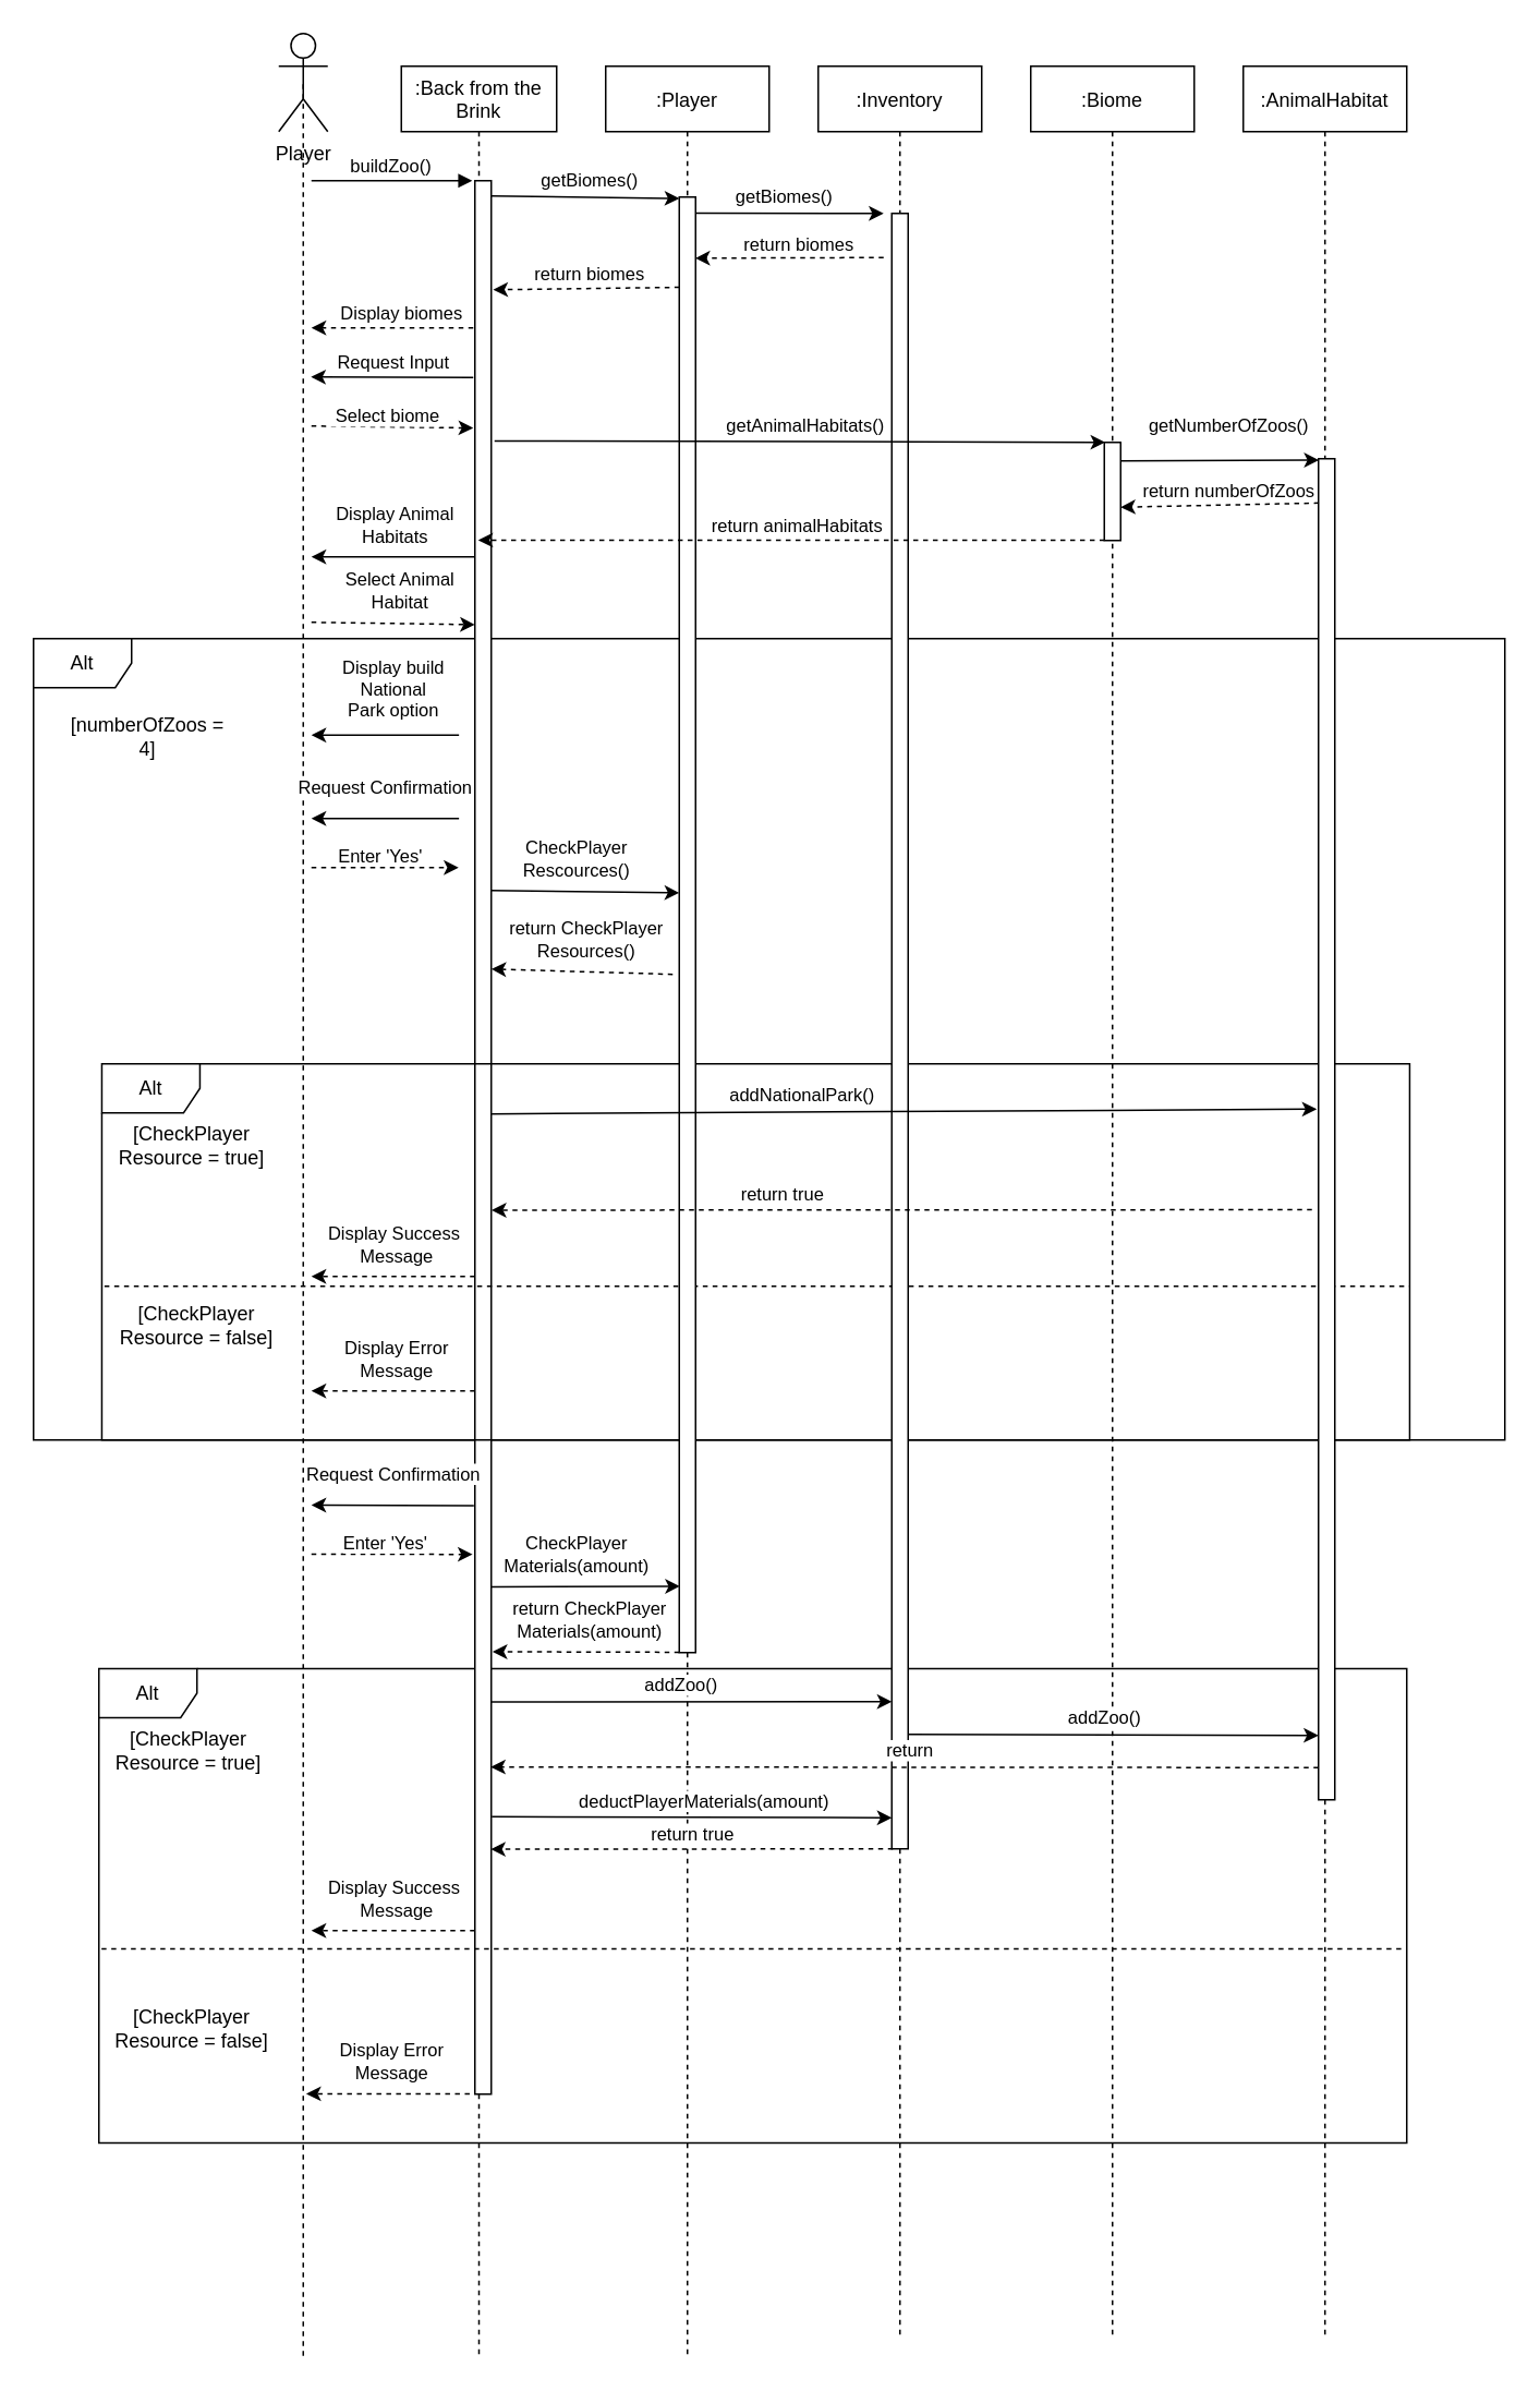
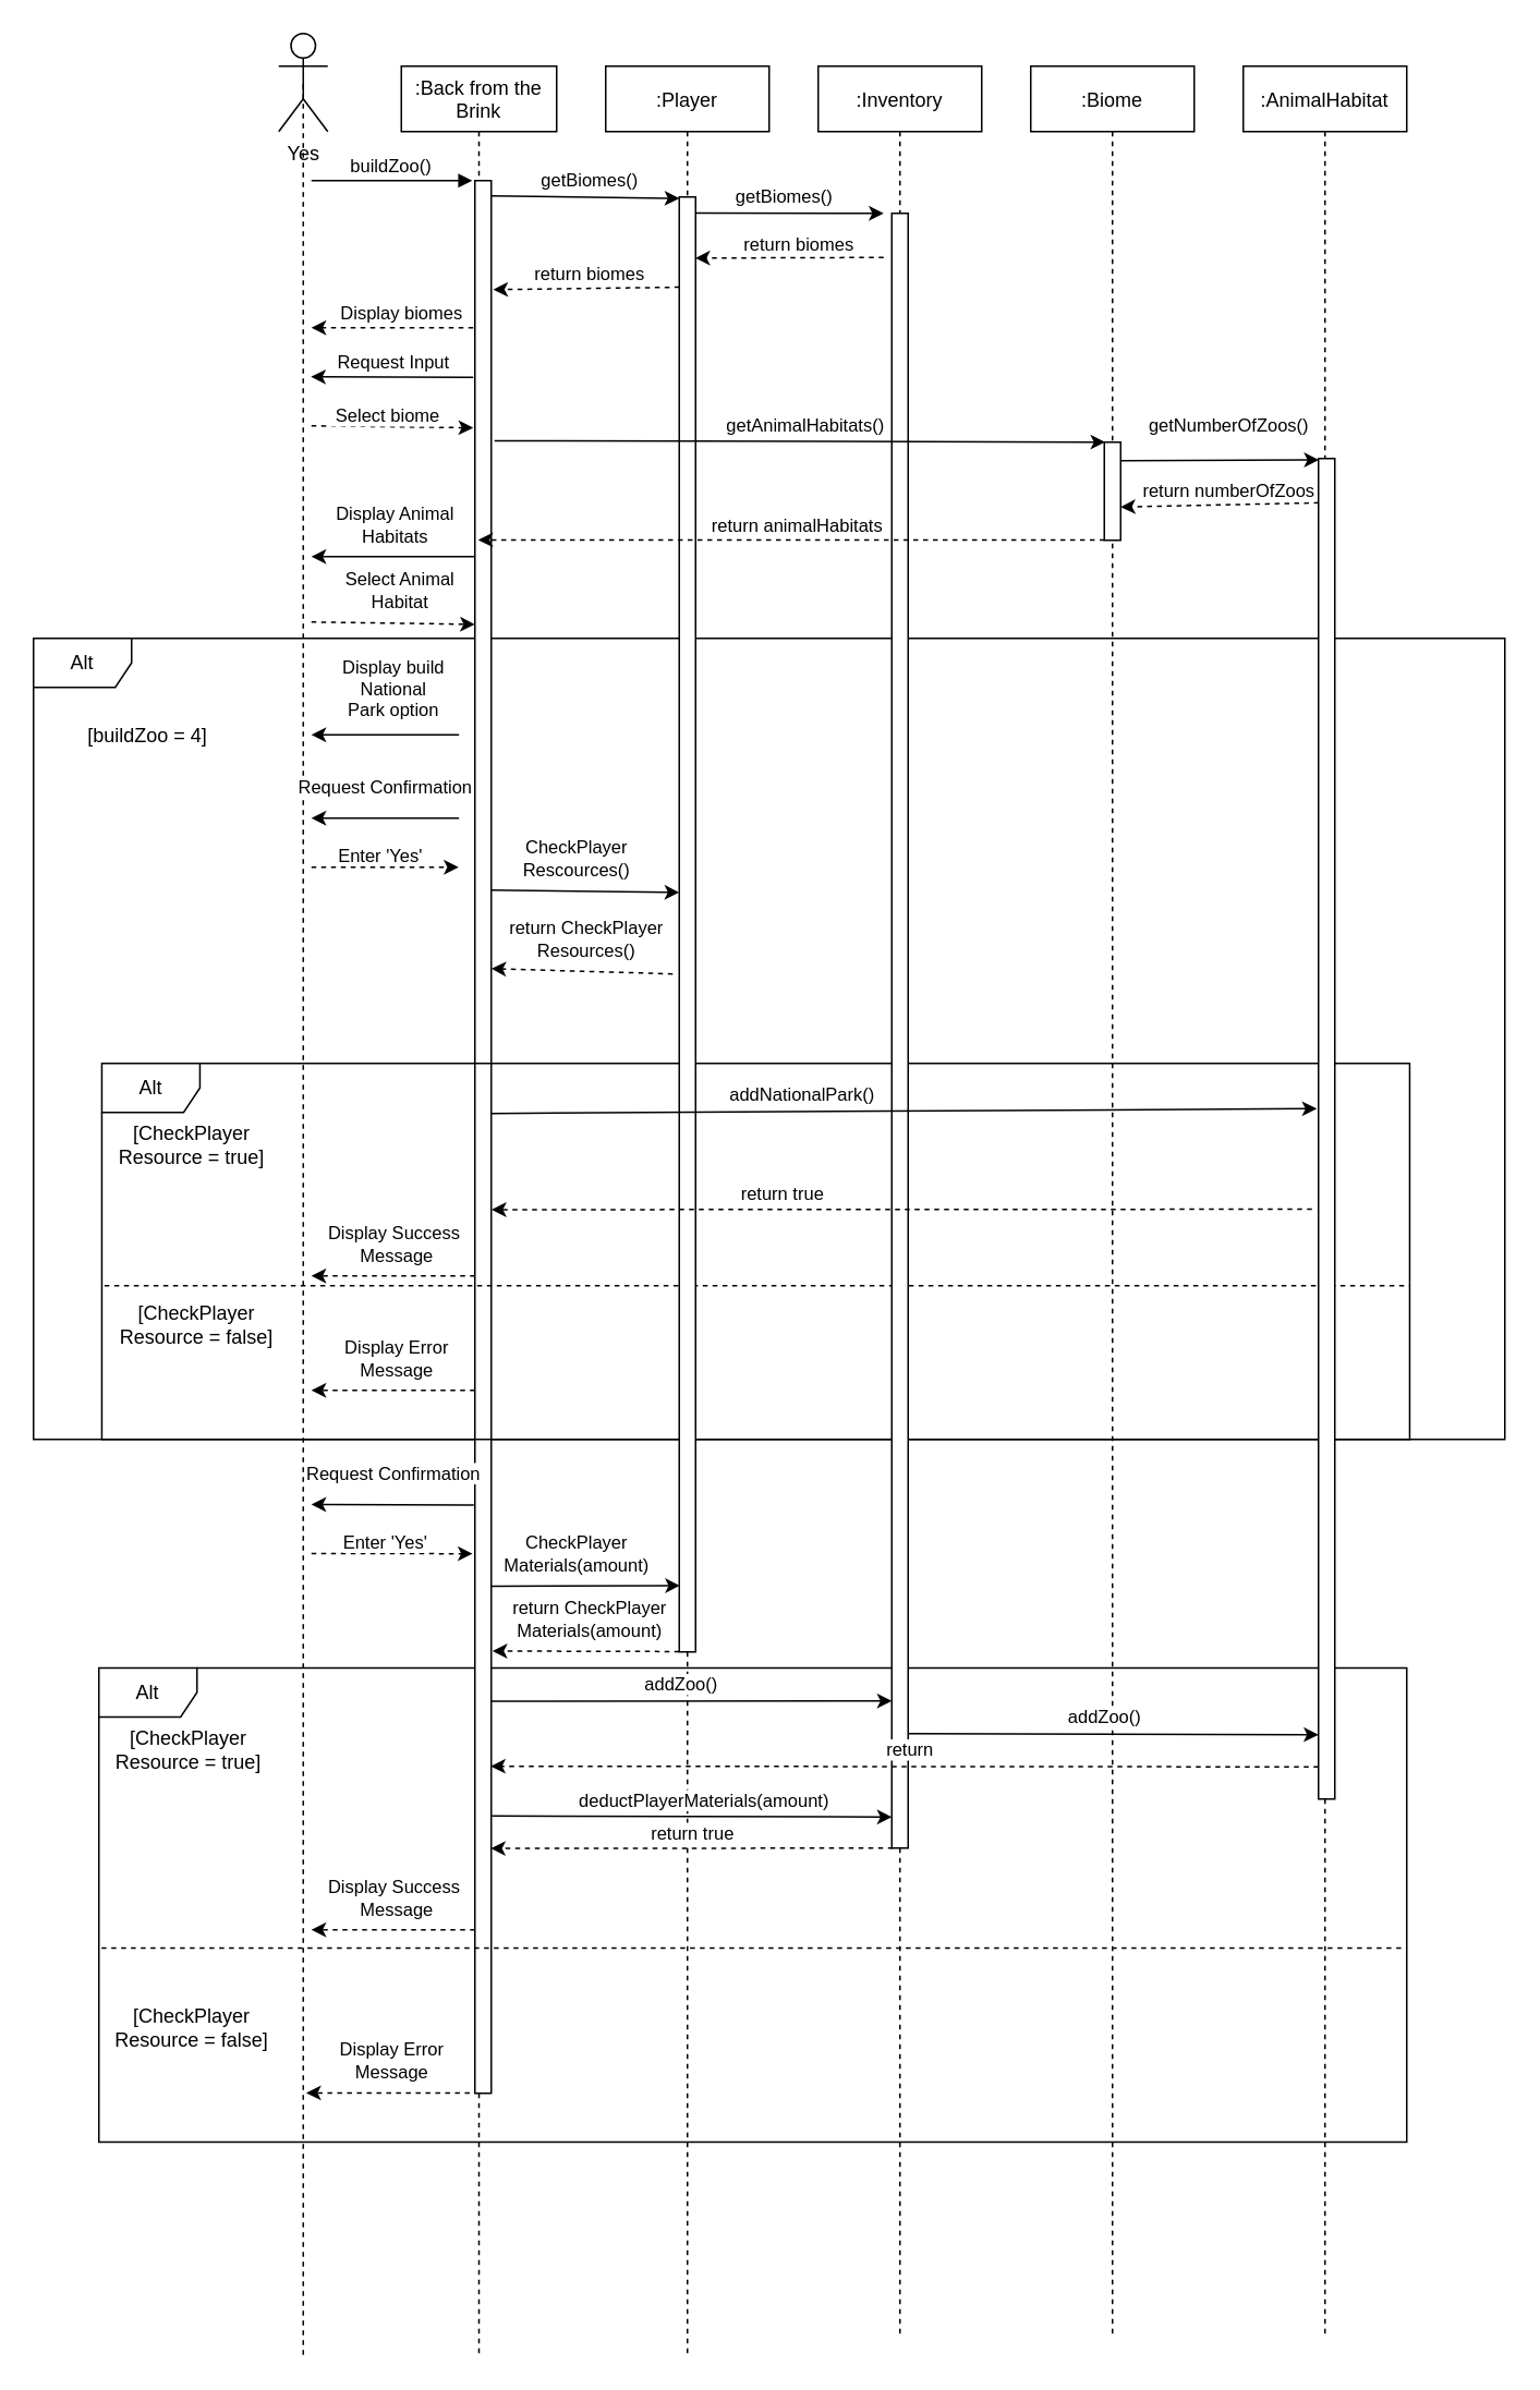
- <mxCell id="4" value="Player" style="shape=umlActor;verticalLabelPosition=bottom;verticalAlign=top;html=1;outlineConnect=0;" parent="1" vertex="1"><mxGeometry x="170" y="20" width="30" height="60" as="geometry" /></mxCell>
+ <mxCell id="4" value="Yes" style="shape=umlActor;verticalLabelPosition=bottom;verticalAlign=top;html=1;outlineConnect=0;" parent="1" vertex="1"><mxGeometry x="170" y="20" width="30" height="60" as="geometry" /></mxCell>
- <mxCell id="39" value="[numberOfZoos = 4]" style="text;html=1;strokeColor=none;fillColor=none;align=center;verticalAlign=middle;whiteSpace=wrap;rounded=0;" parent="1" vertex="1"><mxGeometry x="40" y="430" width="100" height="40" as="geometry" /></mxCell>
+ <mxCell id="39" value="[buildZoo = 4]" style="text;html=1;strokeColor=none;fillColor=none;align=center;verticalAlign=middle;whiteSpace=wrap;rounded=0;" parent="1" vertex="1"><mxGeometry x="40" y="430" width="100" height="40" as="geometry" /></mxCell>
